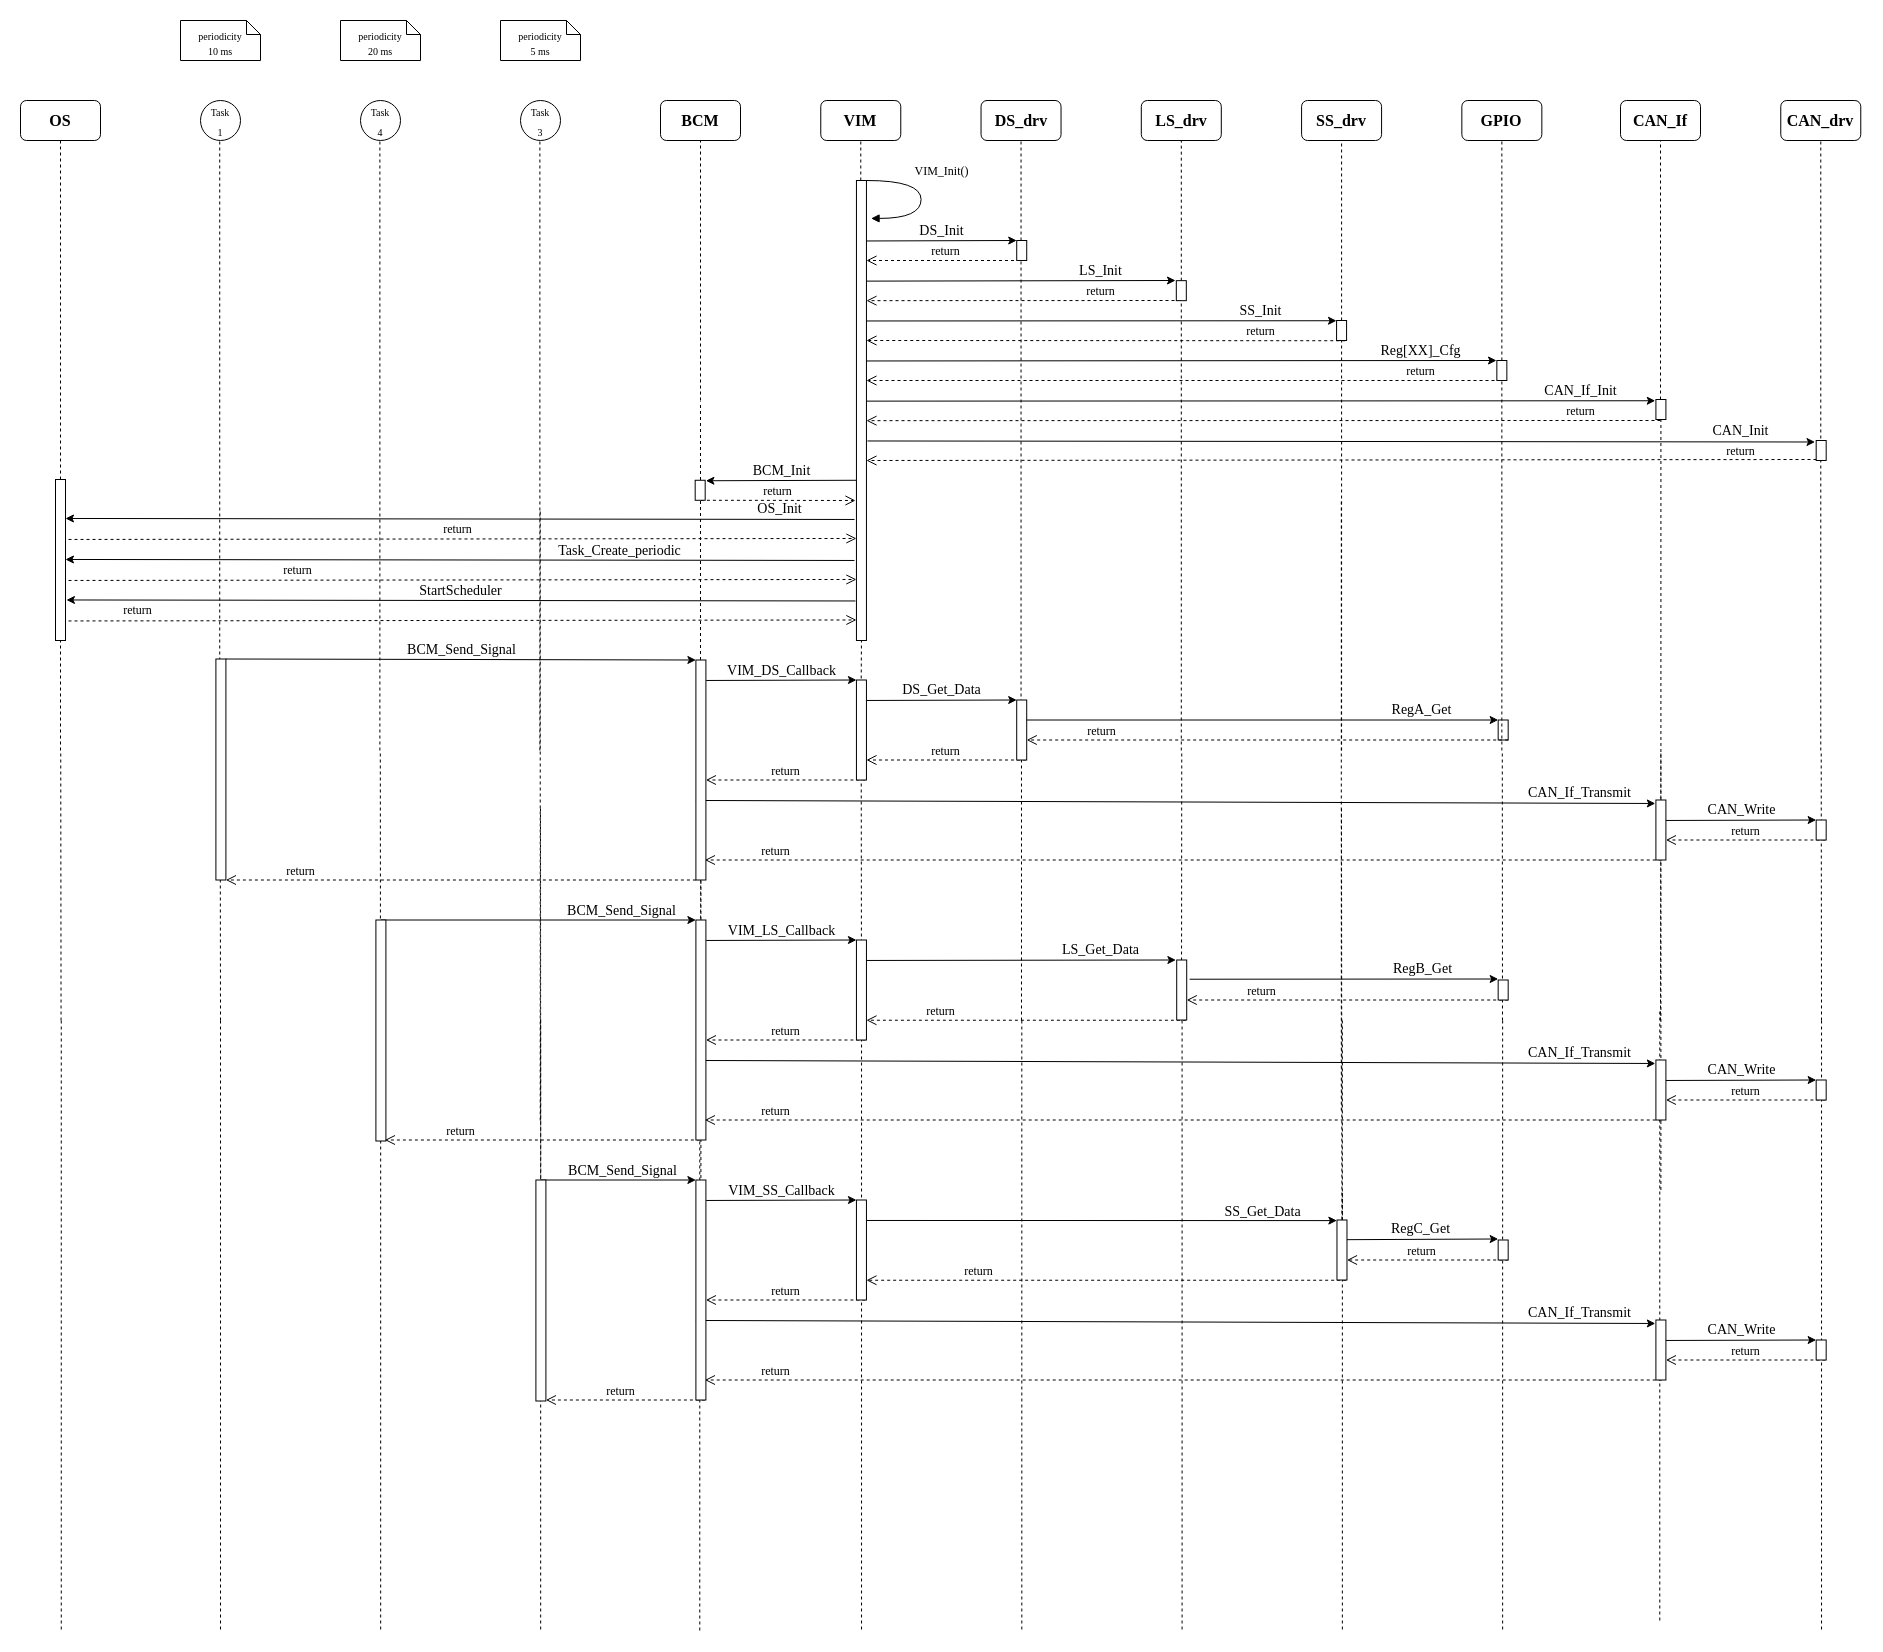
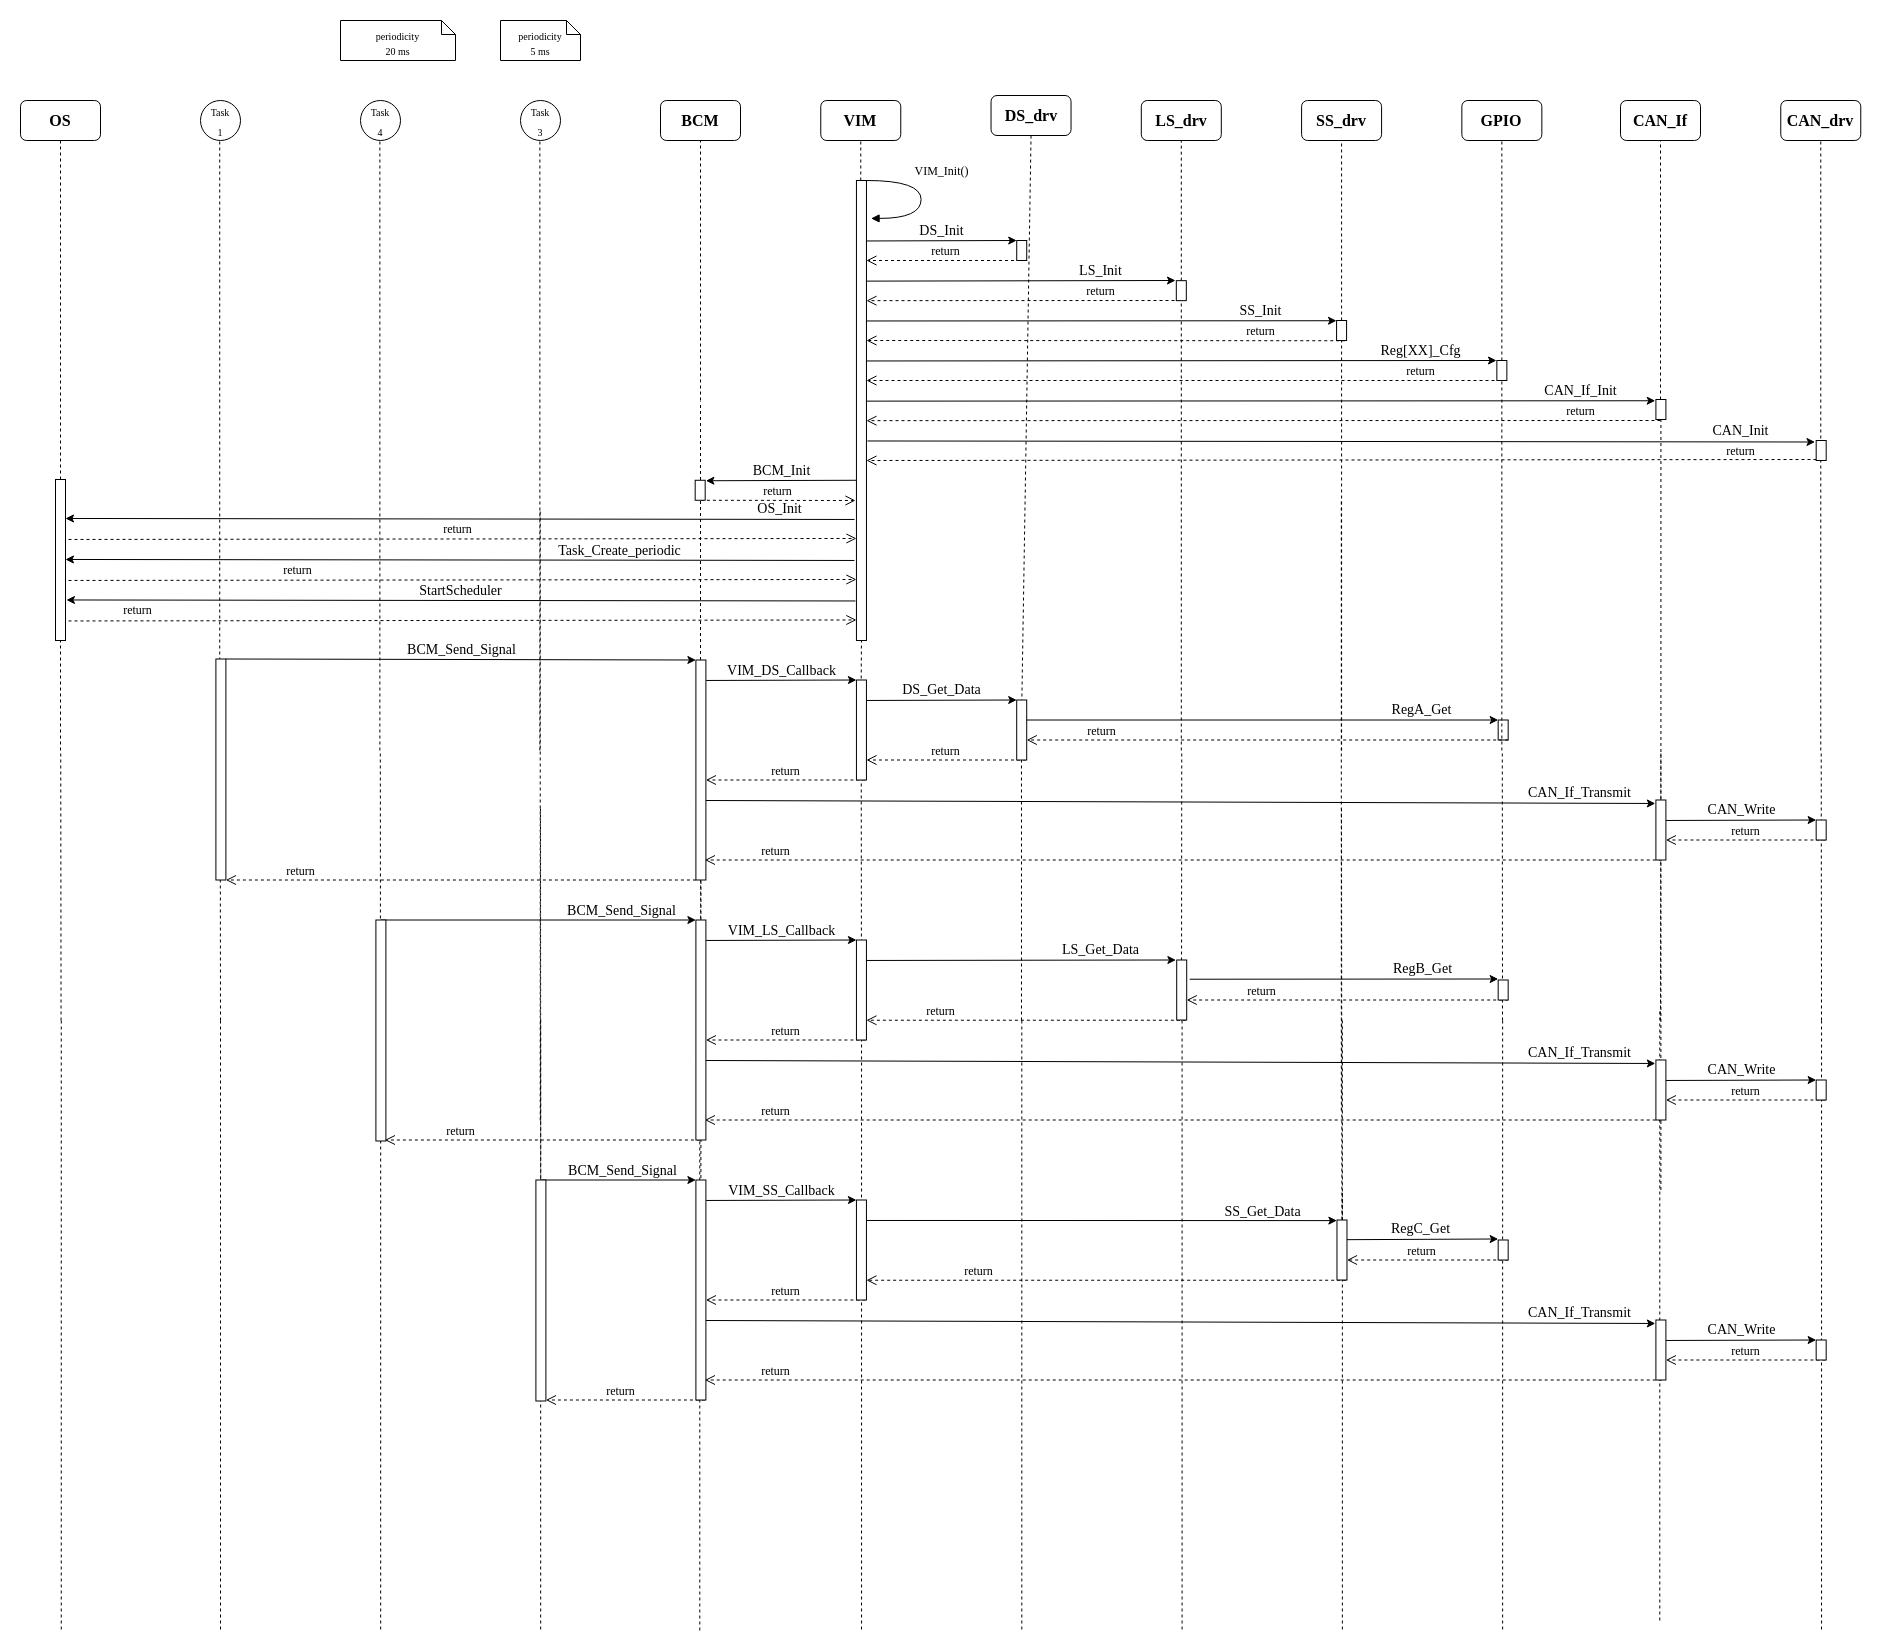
- <mxCell id="93" value="&lt;font style=&quot;font-size: 10px;&quot;&gt;periodicity&lt;br&gt;10 ms&lt;/font&gt;" style="shape=note;whiteSpace=wrap;html=1;size=14;verticalAlign=bottom;align=center;spacingTop=-6;rounded=0;shadow=0;comic=0;labelBackgroundColor=none;strokeWidth=1;fontFamily=Lucida Console;fontSize=12;fontStyle=0" parent="1" vertex="1"><mxGeometry x="180" y="20" width="80" height="40" as="geometry" /></mxCell>
- <mxCell id="94" value="&lt;font style=&quot;font-size: 10px;&quot;&gt;periodicity&lt;br&gt;20 ms&lt;/font&gt;" style="shape=note;whiteSpace=wrap;html=1;size=14;verticalAlign=bottom;align=center;spacingTop=-6;rounded=0;shadow=0;comic=0;labelBackgroundColor=none;strokeWidth=1;fontFamily=Lucida Console;fontSize=12;fontStyle=0" parent="1" vertex="1"><mxGeometry x="340" y="20" width="80" height="40" as="geometry" /></mxCell>
+ <mxCell id="94" value="&lt;font style=&quot;font-size: 10px;&quot;&gt;periodicity&lt;br&gt;20 ms&lt;/font&gt;" style="shape=note;whiteSpace=wrap;html=1;size=14;verticalAlign=bottom;align=center;spacingTop=-6;rounded=0;shadow=0;comic=0;labelBackgroundColor=none;strokeWidth=1;fontFamily=Lucida Console;fontSize=12;fontStyle=0" parent="1" vertex="1"><mxGeometry x="340" y="20" width="115" height="40" as="geometry" /></mxCell>
- <mxCell id="14" value="DS_drv" style="rounded=1;whiteSpace=wrap;html=1;fontFamily=Lucida Console;fontSize=16;align=center;verticalAlign=middle;fontStyle=1" parent="1" vertex="1"><mxGeometry x="980.54" y="100" width="80" height="40" as="geometry" /></mxCell>
+ <mxCell id="14" value="DS_drv" style="rounded=1;whiteSpace=wrap;html=1;fontFamily=Lucida Console;fontSize=16;align=center;verticalAlign=middle;fontStyle=1" parent="1" vertex="1"><mxGeometry x="990.54" y="95" width="80" height="40" as="geometry" /></mxCell>
